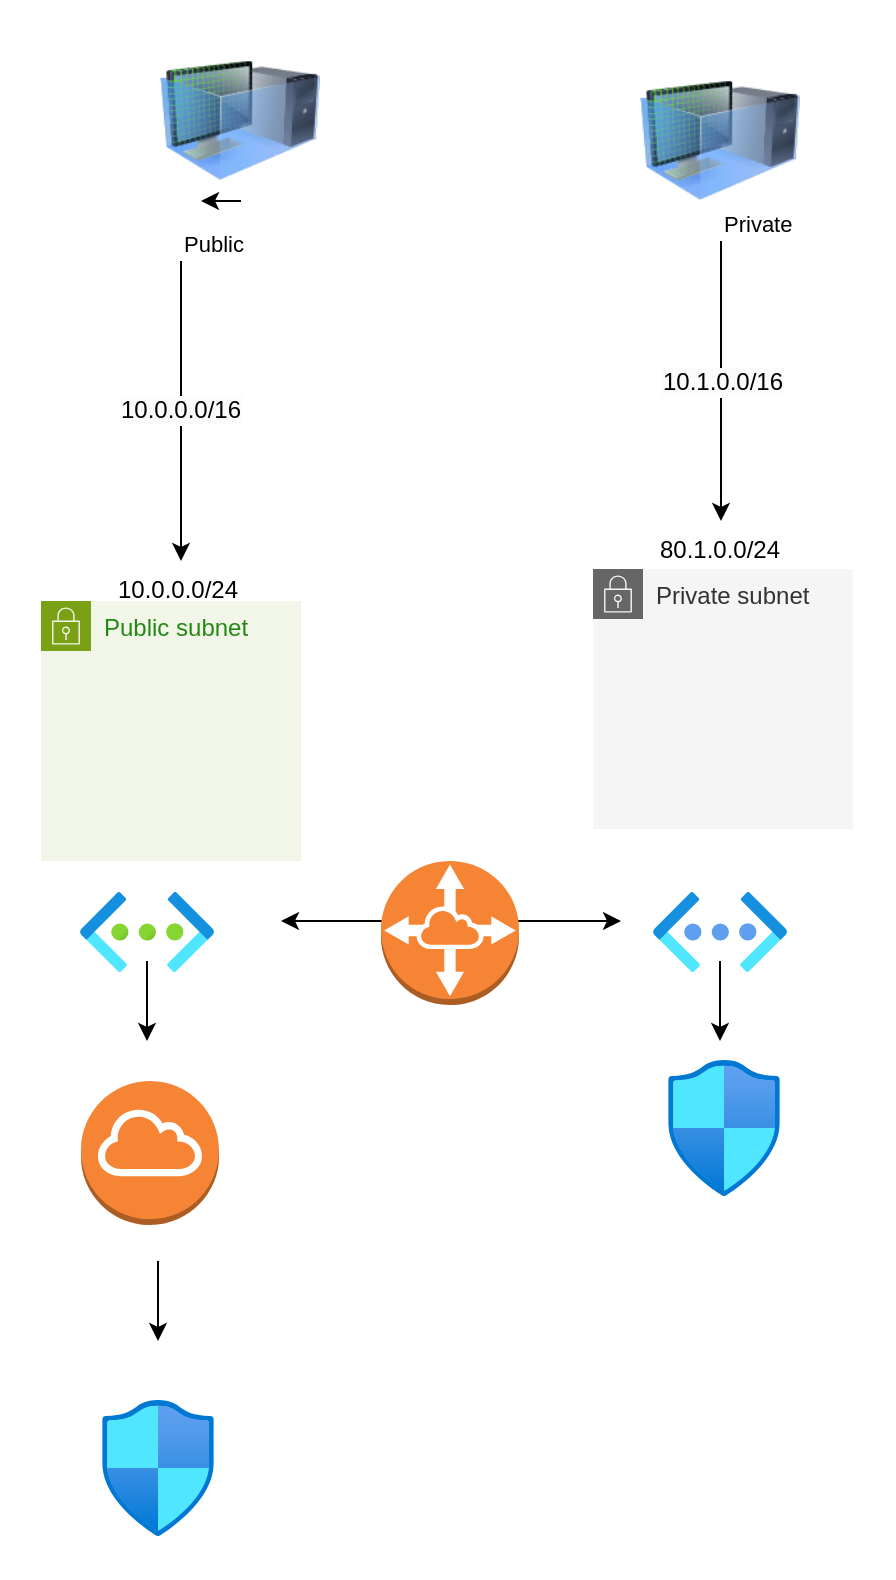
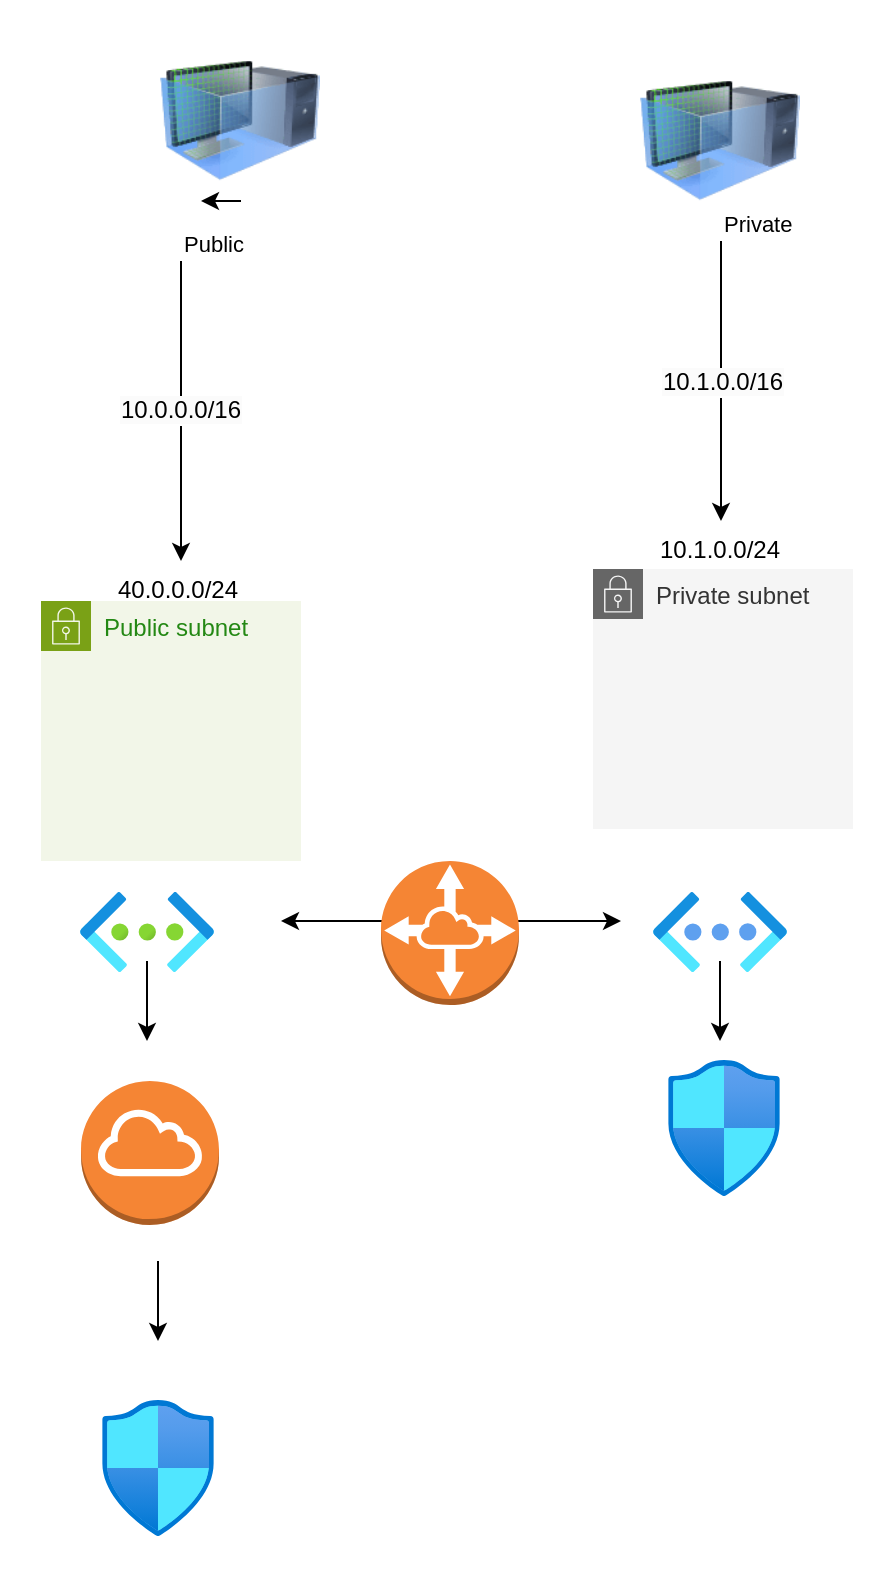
- <mxCell id="2" value="80.1.0.0/24" style="text;html=1;align=center;verticalAlign=middle;whiteSpace=wrap;rounded=0;" vertex="1" parent="1"><mxGeometry x="330" y="260" width="60" height="30" as="geometry" /></mxCell>
+ <mxCell id="2" value="10.1.0.0/24" style="text;html=1;align=center;verticalAlign=middle;whiteSpace=wrap;rounded=0;" vertex="1" parent="1"><mxGeometry x="330" y="260" width="60" height="30" as="geometry" /></mxCell>
- <mxCell id="6" value="10.0.0.0/24" style="text;html=1;align=center;verticalAlign=middle;whiteSpace=wrap;rounded=0;" vertex="1" parent="5"><mxGeometry x="38.5" y="-20" width="60" height="30" as="geometry" /></mxCell>
+ <mxCell id="6" value="40.0.0.0/24" style="text;html=1;align=center;verticalAlign=middle;whiteSpace=wrap;rounded=0;" vertex="1" parent="5"><mxGeometry x="38.5" y="-20" width="60" height="30" as="geometry" /></mxCell>
